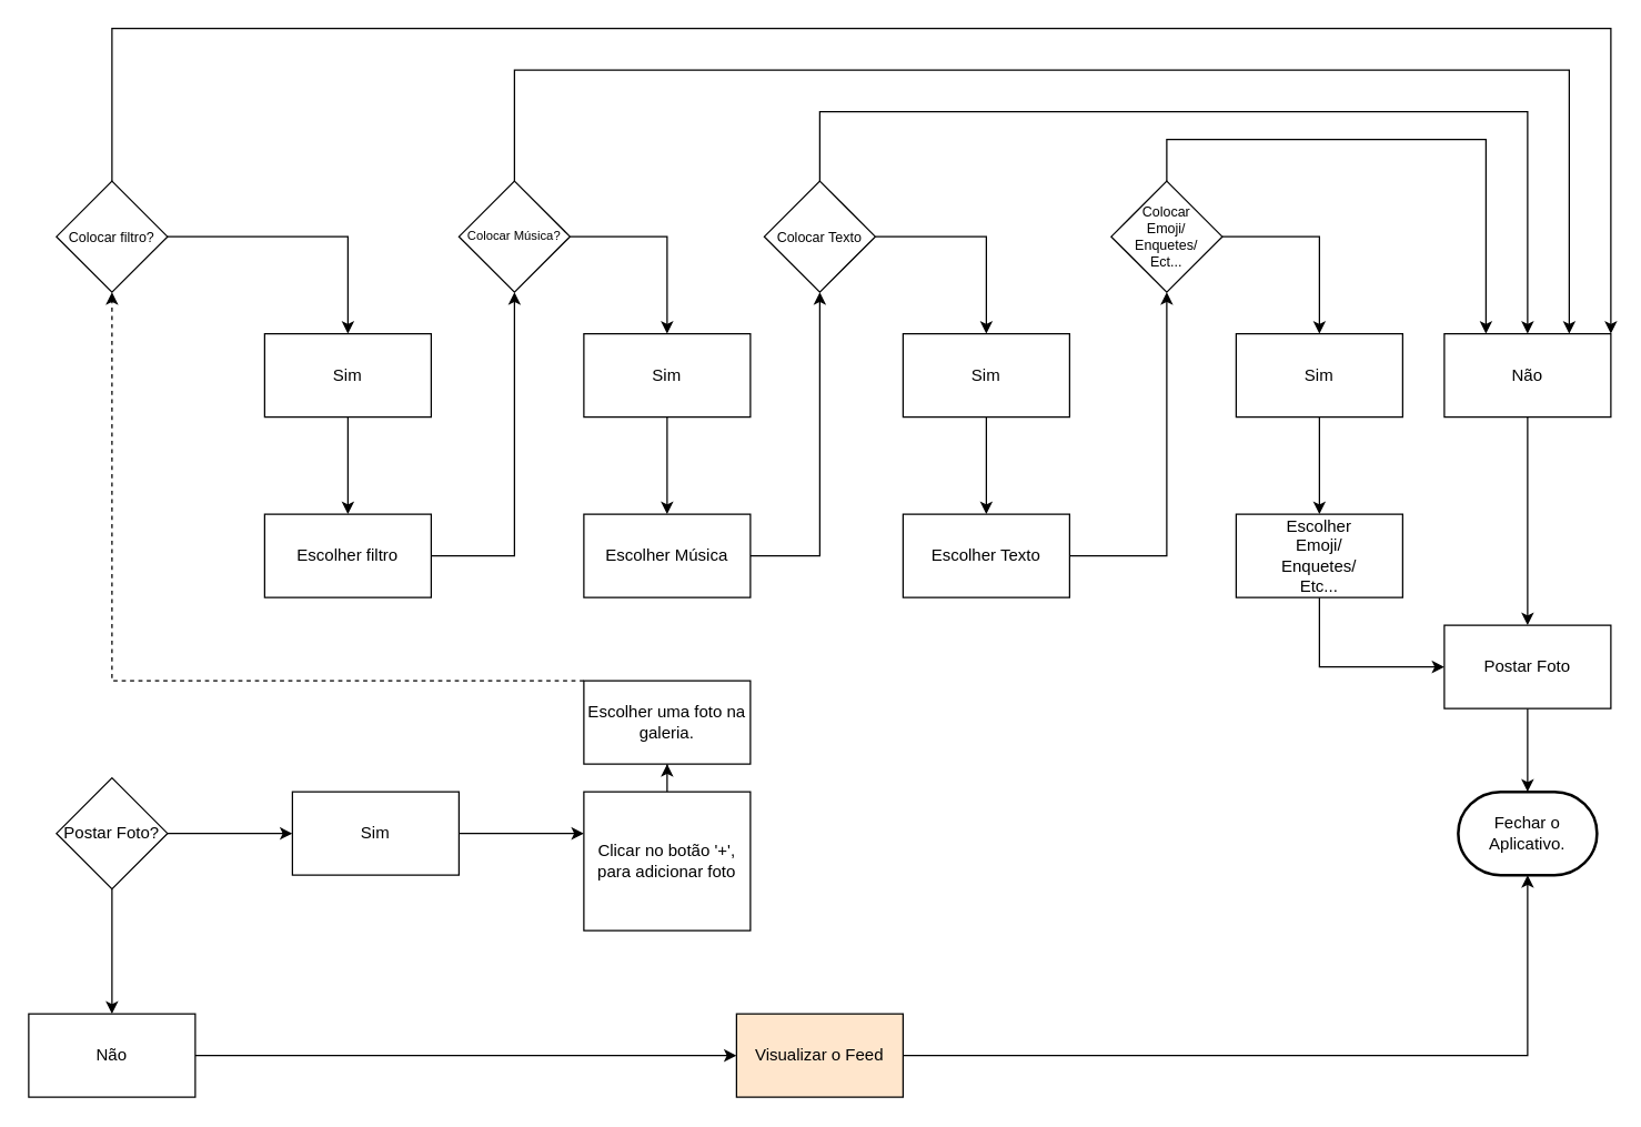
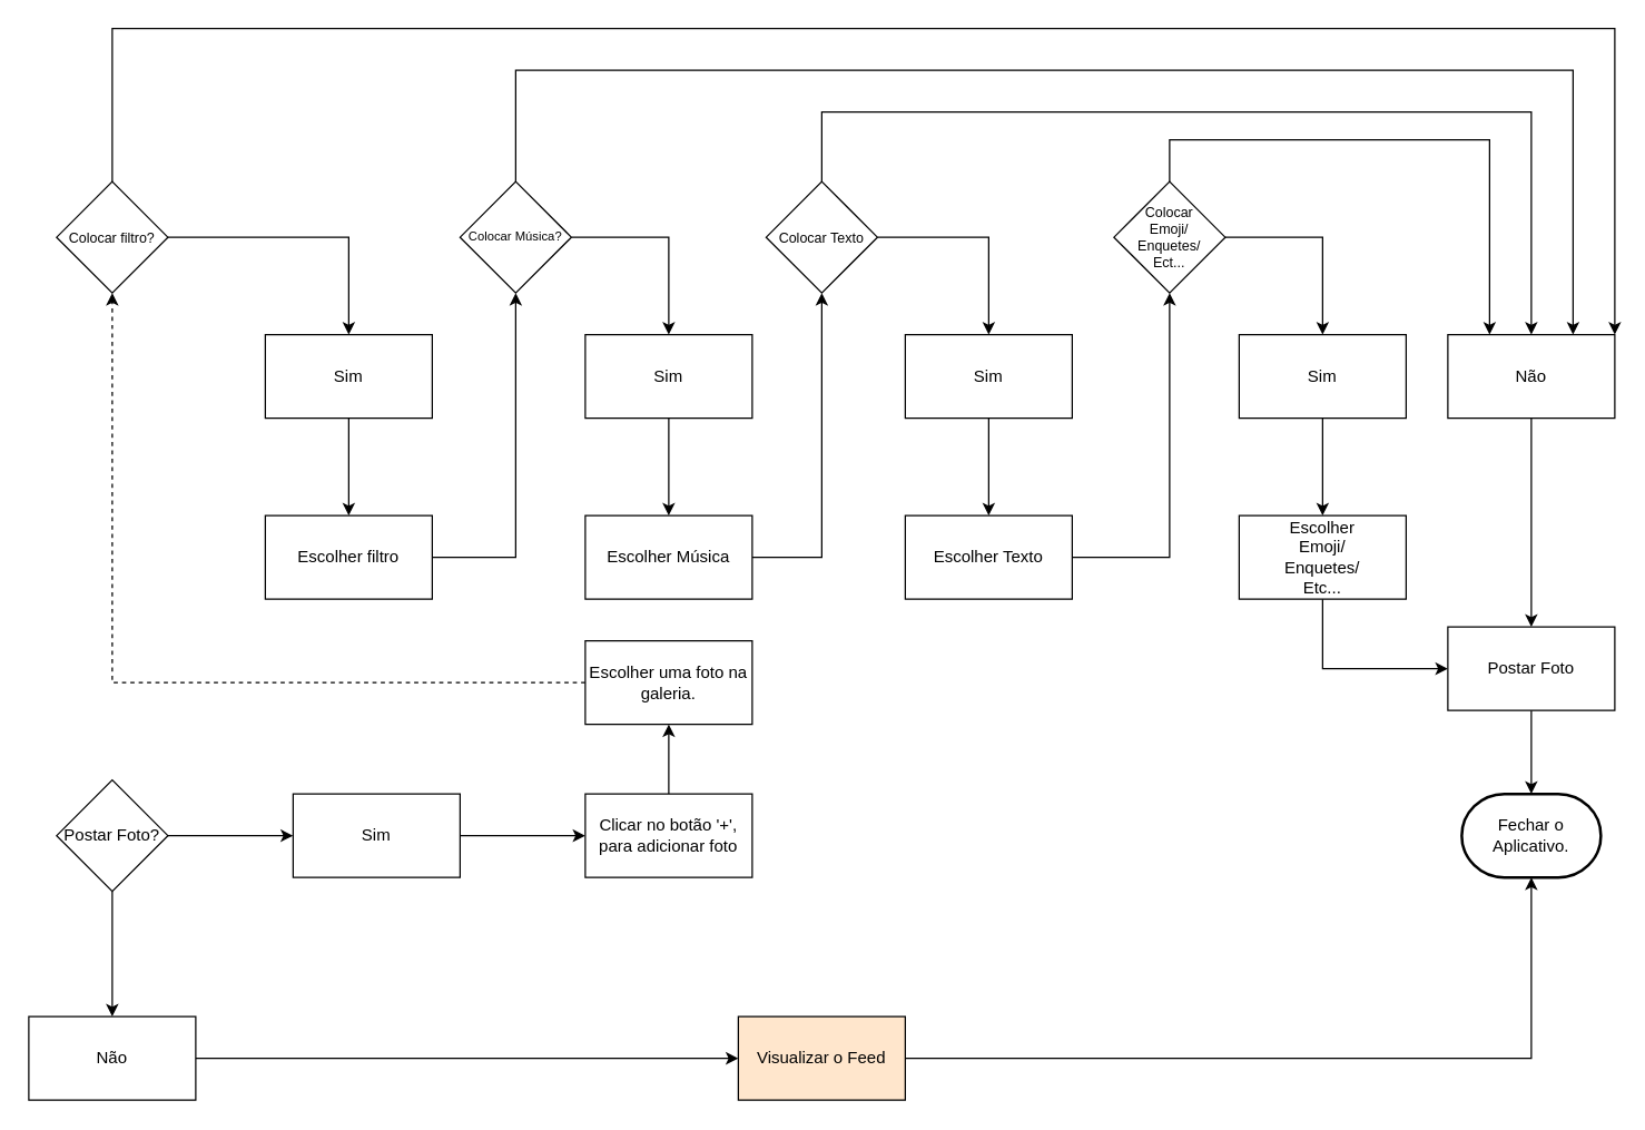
- <mxCell id="15" value="Escolher uma foto na galeria." style="whiteSpace=wrap;html=1;fontSize=12;" vertex="1" parent="1"><mxGeometry x="420" y="490" width="120" height="60" as="geometry" /></mxCell>
+ <mxCell id="15" value="Escolher uma foto na galeria." style="whiteSpace=wrap;html=1;fontSize=12;" vertex="1" parent="1"><mxGeometry x="420" width="120" height="60" as="geometry" y="460" /></mxCell>
- <mxCell id="13" value="Clicar no botão '+', para adicionar foto" style="whiteSpace=wrap;html=1;fontSize=12;" vertex="1" parent="1"><mxGeometry x="420" y="570" width="120" height="100" as="geometry" /></mxCell>
+ <mxCell id="13" value="Clicar no botão '+', para adicionar foto" style="whiteSpace=wrap;html=1;fontSize=12;" vertex="1" parent="1"><mxGeometry x="420" y="570" width="120" height="60" as="geometry" /></mxCell>
